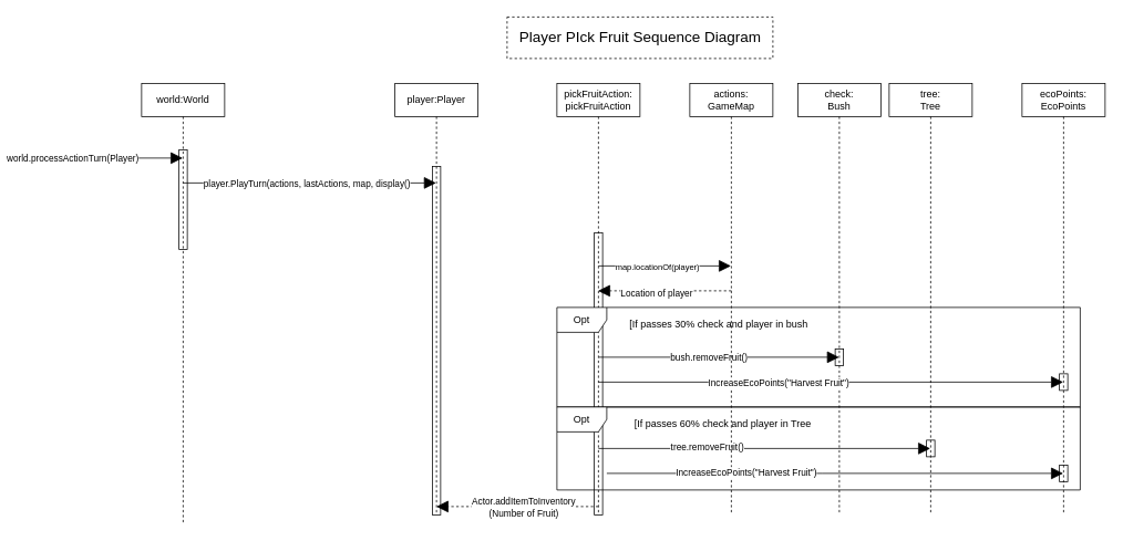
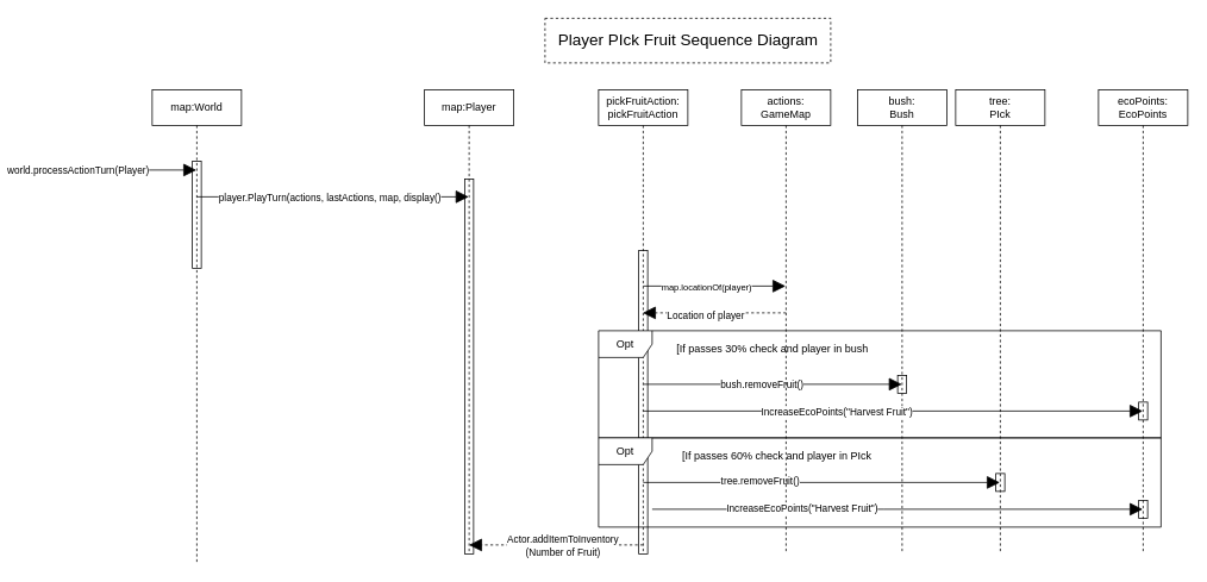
- <mxCell id="2" value="world:World" style="shape=umlLifeline;perimeter=lifelinePerimeter;whiteSpace=wrap;html=1;container=1;collapsible=0;recursiveResize=0;outlineConnect=0;" parent="1" vertex="1"><mxGeometry x="170" y="100" width="100" height="530" as="geometry" /></mxCell>
+ <mxCell id="2" value="map:World" style="shape=umlLifeline;perimeter=lifelinePerimeter;whiteSpace=wrap;html=1;container=1;collapsible=0;recursiveResize=0;outlineConnect=0;" parent="1" vertex="1"><mxGeometry x="170" y="100" width="100" height="530" as="geometry" /></mxCell>
- <mxCell id="6" value="player:Player" style="shape=umlLifeline;perimeter=lifelinePerimeter;whiteSpace=wrap;html=1;container=1;collapsible=0;recursiveResize=0;outlineConnect=0;" parent="1" vertex="1"><mxGeometry x="475" y="100" width="100" height="520" as="geometry" /></mxCell>
+ <mxCell id="6" value="map:Player" style="shape=umlLifeline;perimeter=lifelinePerimeter;whiteSpace=wrap;html=1;container=1;collapsible=0;recursiveResize=0;outlineConnect=0;" parent="1" vertex="1"><mxGeometry x="475" y="100" width="100" height="520" as="geometry" /></mxCell>
- <mxCell id="10" value="check:&lt;br&gt;Bush" style="shape=umlLifeline;perimeter=lifelinePerimeter;whiteSpace=wrap;html=1;container=1;collapsible=0;recursiveResize=0;outlineConnect=0;" parent="1" vertex="1"><mxGeometry x="960" y="100" width="100" height="520" as="geometry" /></mxCell>
+ <mxCell id="10" value="bush:&lt;br&gt;Bush" style="shape=umlLifeline;perimeter=lifelinePerimeter;whiteSpace=wrap;html=1;container=1;collapsible=0;recursiveResize=0;outlineConnect=0;" parent="1" vertex="1"><mxGeometry x="960" y="100" width="100" height="520" as="geometry" /></mxCell>
- <mxCell id="11" value="tree:&lt;br&gt;Tree" style="shape=umlLifeline;perimeter=lifelinePerimeter;whiteSpace=wrap;html=1;container=1;collapsible=0;recursiveResize=0;outlineConnect=0;" parent="1" vertex="1"><mxGeometry x="1070" y="100" width="100" height="520" as="geometry" /></mxCell>
+ <mxCell id="11" value="tree:&lt;br&gt;PIck" style="shape=umlLifeline;perimeter=lifelinePerimeter;whiteSpace=wrap;html=1;container=1;collapsible=0;recursiveResize=0;outlineConnect=0;" parent="1" vertex="1"><mxGeometry x="1070" y="100" width="100" height="520" as="geometry" /></mxCell>
- <mxCell id="28" value="[If passes 60% check and player in Tree" style="text;html=1;strokeColor=none;fillColor=none;align=center;verticalAlign=middle;whiteSpace=wrap;rounded=0;" parent="1" vertex="1"><mxGeometry x="750" y="500" width="240" height="20" as="geometry" /></mxCell>
+ <mxCell id="28" value="[If passes 60% check and player in PIck" style="text;html=1;strokeColor=none;fillColor=none;align=center;verticalAlign=middle;whiteSpace=wrap;rounded=0;" parent="1" vertex="1"><mxGeometry x="750" y="500" width="240" height="20" as="geometry" /></mxCell>
